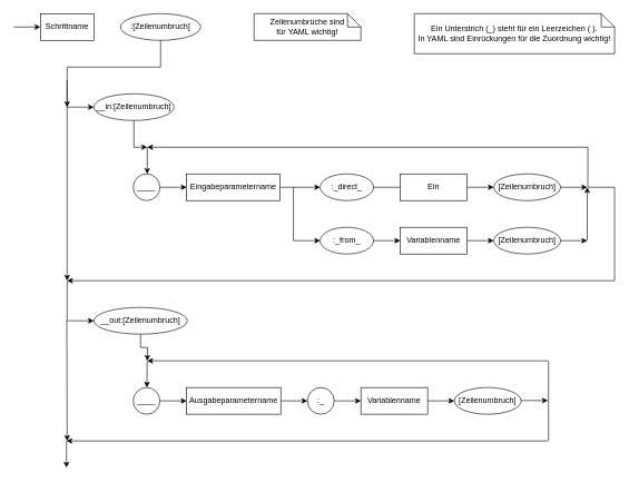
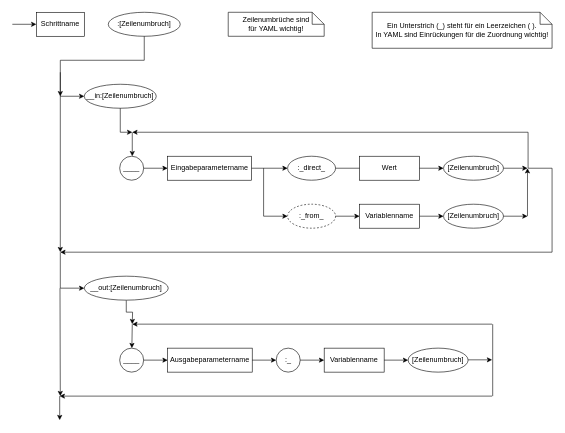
- <mxCell id="11" value="Ein" style="rounded=0;whiteSpace=wrap;html=1;" parent="1" vertex="1"><mxGeometry x="599" y="260" width="100" height="40" as="geometry" /></mxCell>
+ <mxCell id="11" value="Wert" style="rounded=0;whiteSpace=wrap;html=1;" parent="1" vertex="1"><mxGeometry x="599" y="260" width="100" height="40" as="geometry" /></mxCell>
- <mxCell id="25" value=":_from_" style="ellipse;whiteSpace=wrap;html=1;" parent="1" vertex="1"><mxGeometry x="479" y="340" width="80" height="40" as="geometry" /></mxCell>
+ <mxCell id="25" value=":_from_" style="ellipse;whiteSpace=wrap;html=1;dashed=1;" parent="1" vertex="1"><mxGeometry x="479" y="340" width="80" height="40" as="geometry" /></mxCell>
